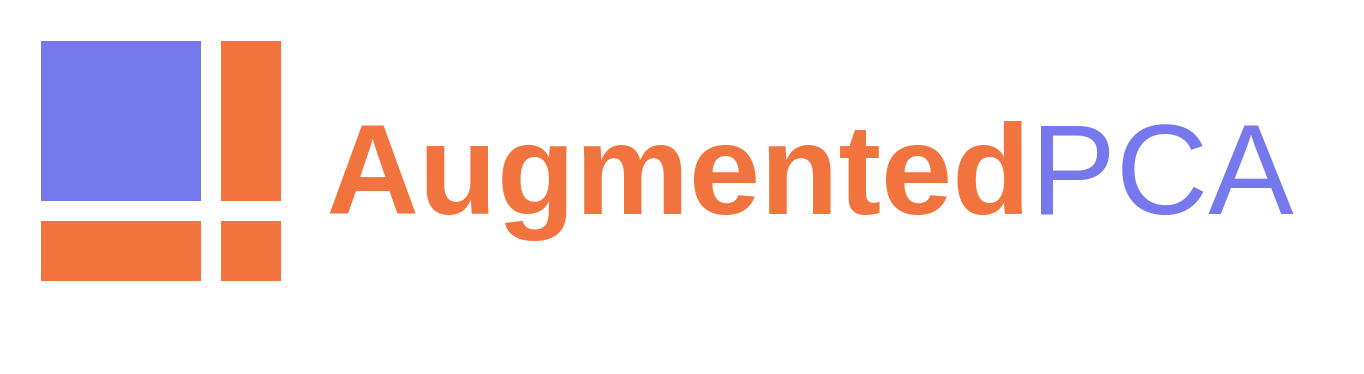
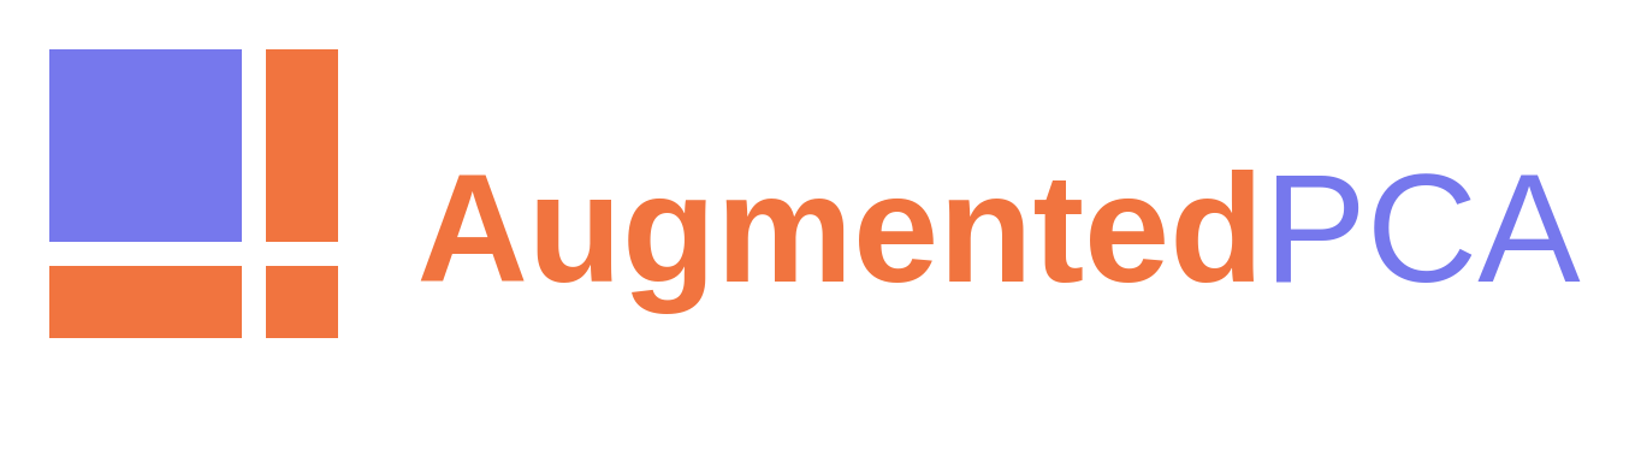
- <mxCell id="2" value="&lt;font style=&quot;font-size: 64px&quot;&gt;&lt;b&gt;&lt;font style=&quot;font-size: 64px&quot; color=&quot;#f1743f&quot;&gt;Augmented&lt;/font&gt;&lt;/b&gt;&lt;font style=&quot;font-size: 64px&quot; color=&quot;#7678ed&quot;&gt;PCA&lt;/font&gt;&lt;/font&gt;" style="text;html=1;strokeColor=none;fillColor=none;align=center;verticalAlign=middle;whiteSpace=wrap;rounded=0;" parent="1" vertex="1"><mxGeometry x="150" y="60" width="510" height="50" as="geometry" /></mxCell>
+ <mxCell id="2" value="&lt;font style=&quot;font-size: 64px&quot;&gt;&lt;b&gt;&lt;font style=&quot;font-size: 64px&quot; color=&quot;#f1743f&quot;&gt;Augmented&lt;/font&gt;&lt;/b&gt;&lt;font style=&quot;font-size: 64px&quot; color=&quot;#7678ed&quot;&gt;PCA&lt;/font&gt;&lt;/font&gt;" style="text;html=1;strokeColor=none;fillColor=none;align=center;verticalAlign=middle;whiteSpace=wrap;rounded=0;" parent="1" vertex="1"><mxGeometry x="160" y="70" width="510" height="50" as="geometry" /></mxCell>
